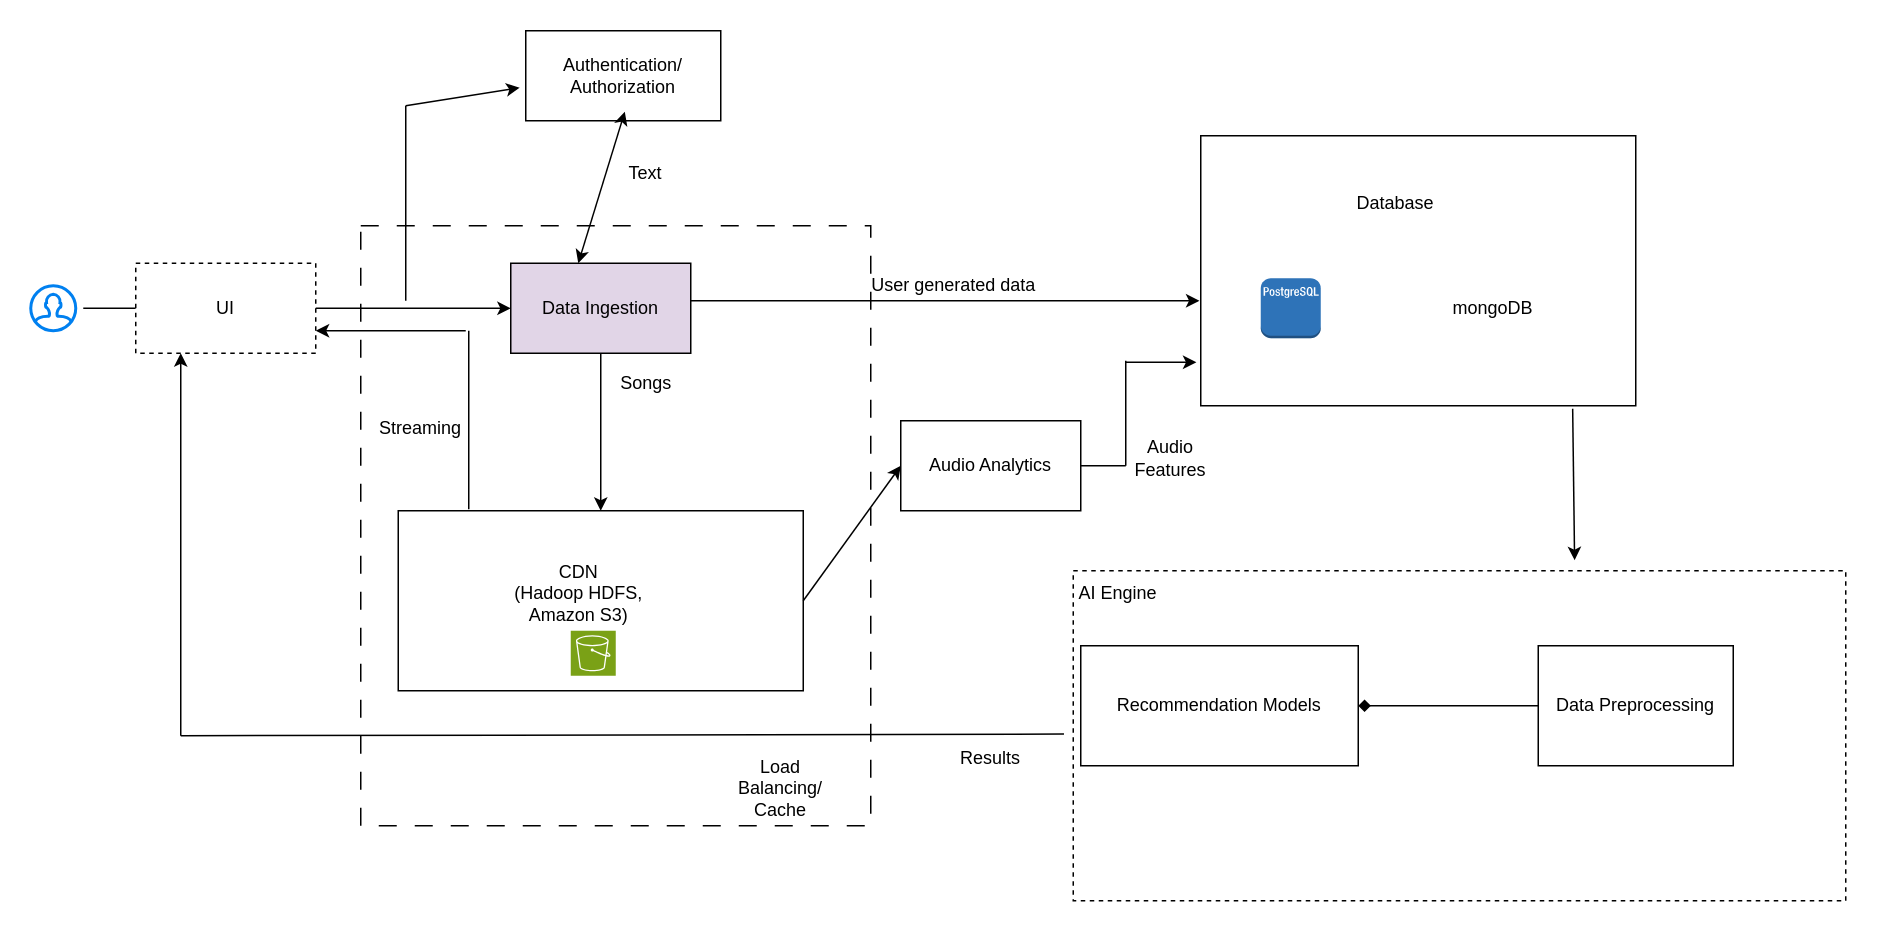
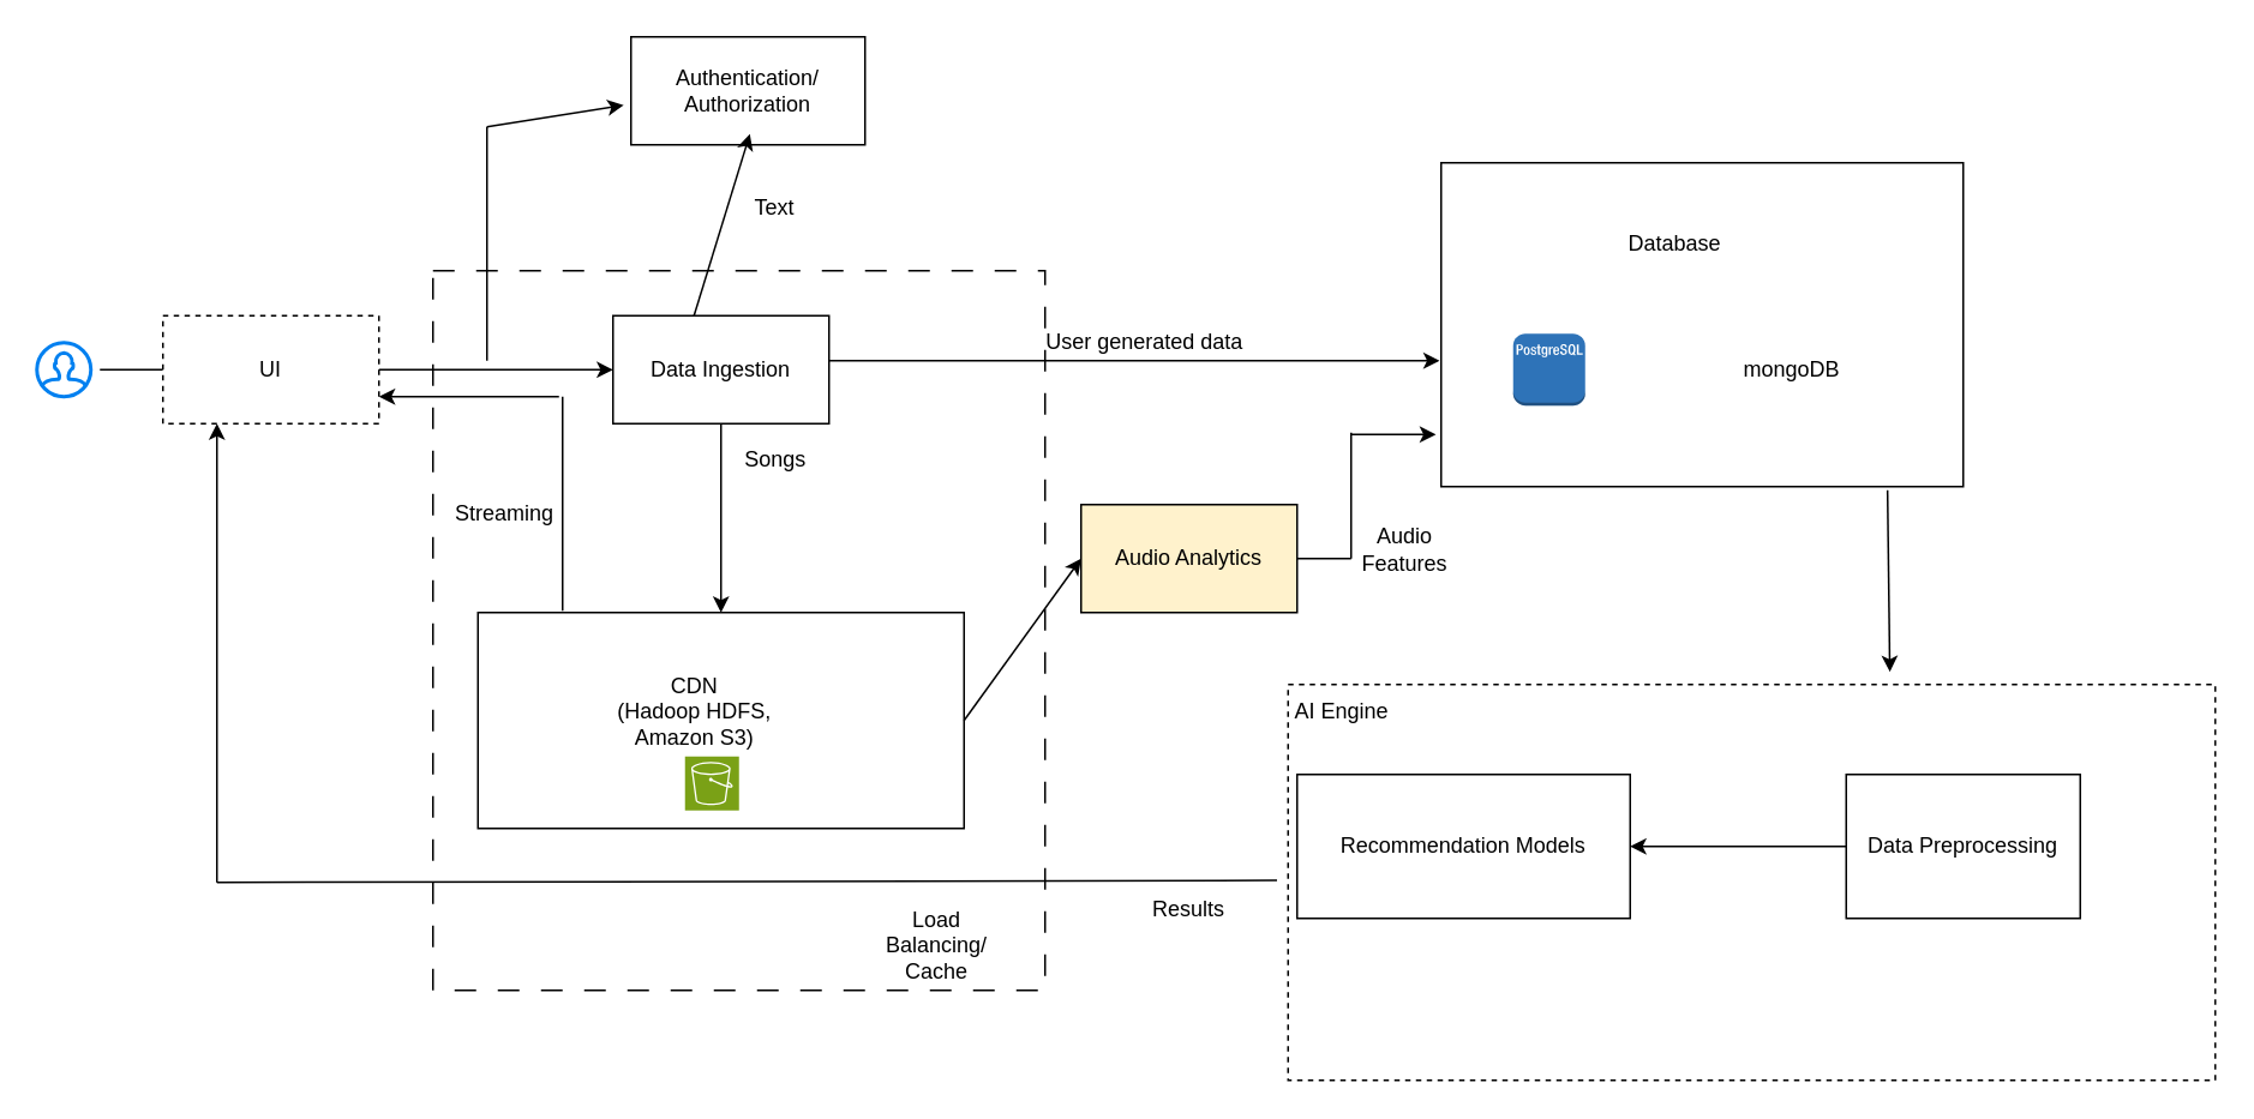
- <mxCell id="7" value="" style="endArrow=classic;html=1;rounded=0;exitX=0.508;exitY=0.9;exitDx=0;exitDy=0;exitPerimeter=0;entryX=0.375;entryY=0;entryDx=0;entryDy=0;entryPerimeter=0;endFill=1;startArrow=classic;startFill=1;" edge="1" parent="1" source="5" target="6"><mxGeometry width="50" height="50" relative="1" as="geometry"><mxPoint x="470" y="120" as="sourcePoint" /><mxPoint x="610" y="120" as="targetPoint" /></mxGeometry></mxCell>
+ <mxCell id="7" value="" style="endArrow=none;html=1;rounded=0;exitX=0.508;exitY=0.9;exitDx=0;exitDy=0;exitPerimeter=0;entryX=0.375;entryY=0;entryDx=0;entryDy=0;entryPerimeter=0;endFill=1;startArrow=classic;startFill=1;" edge="1" parent="1" source="5" target="6"><mxGeometry width="50" height="50" relative="1" as="geometry"><mxPoint x="470" y="120" as="sourcePoint" /><mxPoint x="610" y="120" as="targetPoint" /></mxGeometry></mxCell>
- <mxCell id="6" value="Data Ingestion" style="rounded=0;whiteSpace=wrap;html=1;fillColor=#e1d5e7;" vertex="1" parent="1"><mxGeometry x="340" y="175" width="120" height="60" as="geometry" /></mxCell>
+ <mxCell id="6" value="Data Ingestion" style="rounded=0;whiteSpace=wrap;html=1;" vertex="1" parent="1"><mxGeometry x="340" y="175" width="120" height="60" as="geometry" /></mxCell>
- <mxCell id="20" value="Audio Analytics" style="rounded=0;whiteSpace=wrap;html=1;" vertex="1" parent="1"><mxGeometry x="600" y="280" width="120" height="60" as="geometry" /></mxCell>
+ <mxCell id="20" value="Audio Analytics" style="rounded=0;whiteSpace=wrap;html=1;fillColor=#fff2cc;" vertex="1" parent="1"><mxGeometry x="600" y="280" width="120" height="60" as="geometry" /></mxCell>
- <mxCell id="15" value="" style="endArrow=diamond;html=1;rounded=0;exitX=0;exitY=0.5;exitDx=0;exitDy=0;entryX=1;entryY=0.5;entryDx=0;entryDy=0;" edge="1" parent="1" source="11" target="10"><mxGeometry width="50" height="50" relative="1" as="geometry"><mxPoint x="660" y="620" as="sourcePoint" /><mxPoint x="710" y="570" as="targetPoint" /></mxGeometry></mxCell>
+ <mxCell id="15" value="" style="endArrow=classic;html=1;rounded=0;exitX=0;exitY=0.5;exitDx=0;exitDy=0;entryX=1;entryY=0.5;entryDx=0;entryDy=0;" edge="1" parent="1" source="11" target="10"><mxGeometry width="50" height="50" relative="1" as="geometry"><mxPoint x="660" y="620" as="sourcePoint" /><mxPoint x="710" y="570" as="targetPoint" /></mxGeometry></mxCell>
